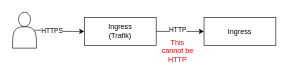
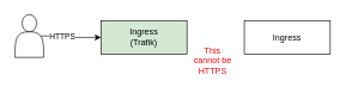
- <mxCell id="4" value="Ingress&lt;br&gt;(Trafik)" style="rounded=0;whiteSpace=wrap;html=1;" vertex="1" parent="1"><mxGeometry x="140" y="28.5" width="120" height="47" as="geometry" /></mxCell>
+ <mxCell id="4" value="Ingress&lt;br&gt;(Trafik)" style="rounded=0;whiteSpace=wrap;html=1;fillColor=#d5e8d4;" vertex="1" parent="1"><mxGeometry x="140" y="28.5" width="120" height="47" as="geometry" /></mxCell>
- <mxCell id="2" value="" style="edgeStyle=orthogonalEdgeStyle;rounded=0;orthogonalLoop=1;jettySize=auto;html=1;" edge="1" parent="1" source="4" target="8"><mxGeometry relative="1" as="geometry" /></mxCell>
- <mxCell id="3" value="HTTP" style="edgeLabel;html=1;align=center;verticalAlign=middle;resizable=0;points=[];" vertex="1" connectable="0" parent="2"><mxGeometry x="-0.125" y="3" relative="1" as="geometry"><mxPoint as="offset" /></mxGeometry></mxCell>
- <mxCell id="9" value="&lt;font style=&quot;color: light-dark(rgb(228, 7, 7), rgb(237, 237, 237));&quot;&gt;This cannot be HTTP&lt;/font&gt;" style="text;html=1;align=center;verticalAlign=middle;whiteSpace=wrap;rounded=0;" vertex="1" parent="1"><mxGeometry x="266" y="70" width="60" height="30" as="geometry" /></mxCell>
+ <mxCell id="9" value="&lt;font style=&quot;color: light-dark(rgb(228, 7, 7), rgb(237, 237, 237));&quot;&gt;This cannot be HTTPS&lt;/font&gt;" style="text;html=1;align=center;verticalAlign=middle;whiteSpace=wrap;rounded=0;" vertex="1" parent="1"><mxGeometry x="266" y="70" width="60" height="30" as="geometry" /></mxCell>
